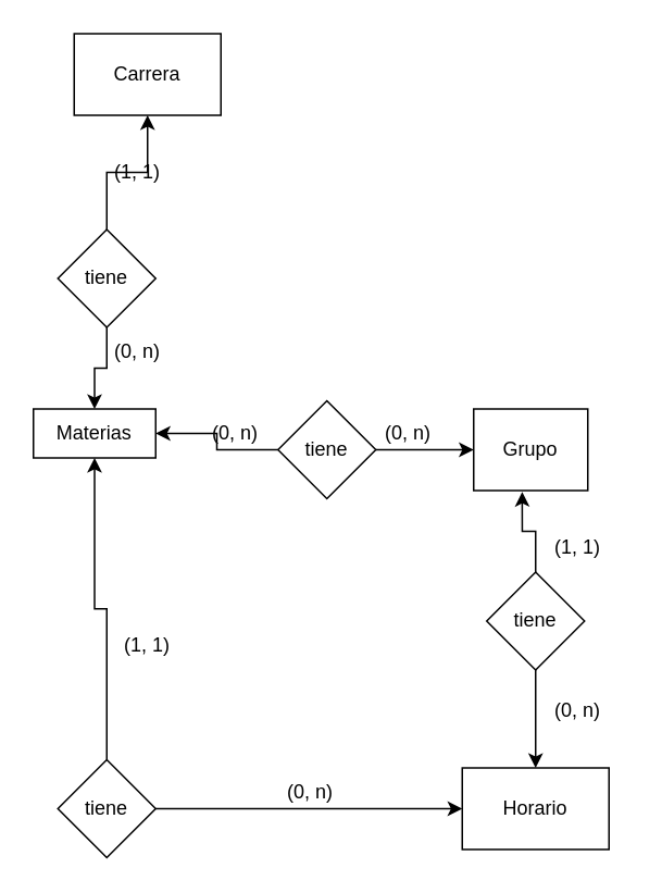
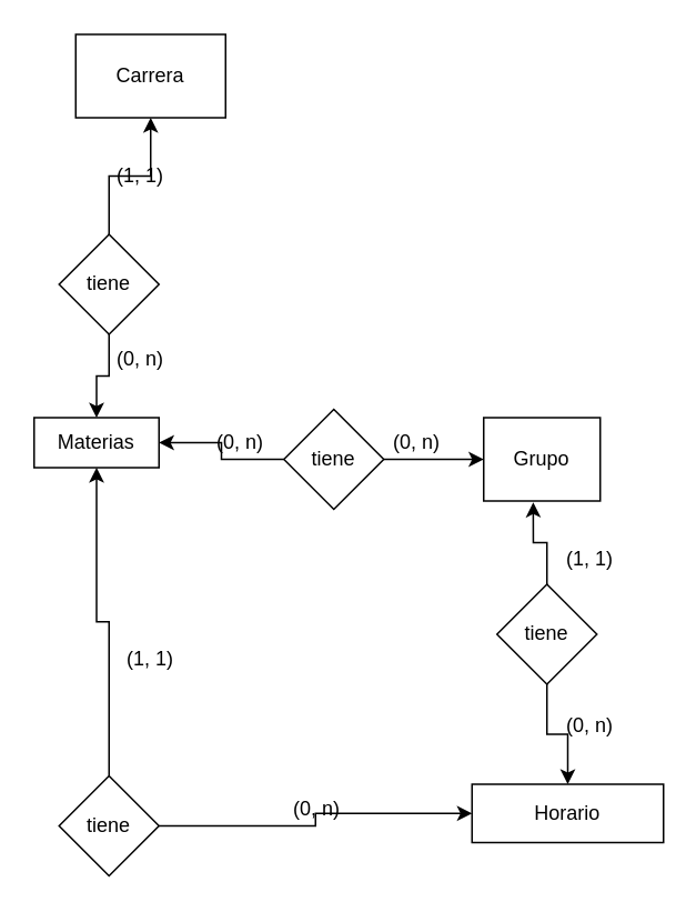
- <mxCell id="4" value="Horario" style="rounded=0;whiteSpace=wrap;html=1;" vertex="1" parent="1"><mxGeometry x="283" y="470" width="90" height="50" as="geometry" /></mxCell>
+ <mxCell id="4" value="Horario" style="rounded=0;whiteSpace=wrap;html=1;" vertex="1" parent="1"><mxGeometry x="283" y="470" width="115" height="35" as="geometry" /></mxCell>
